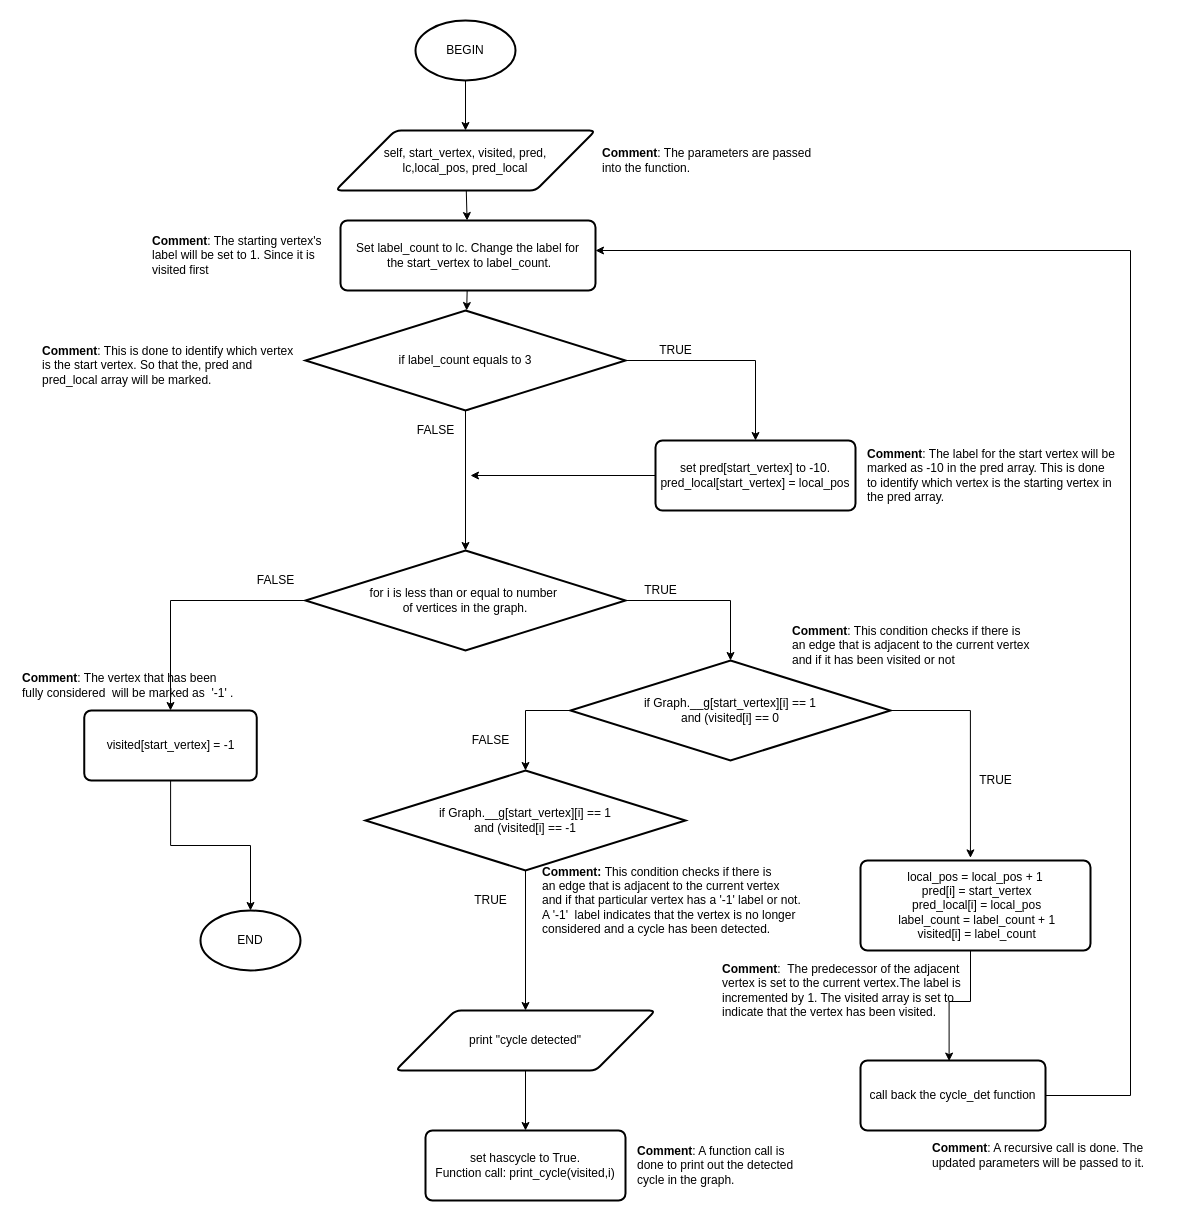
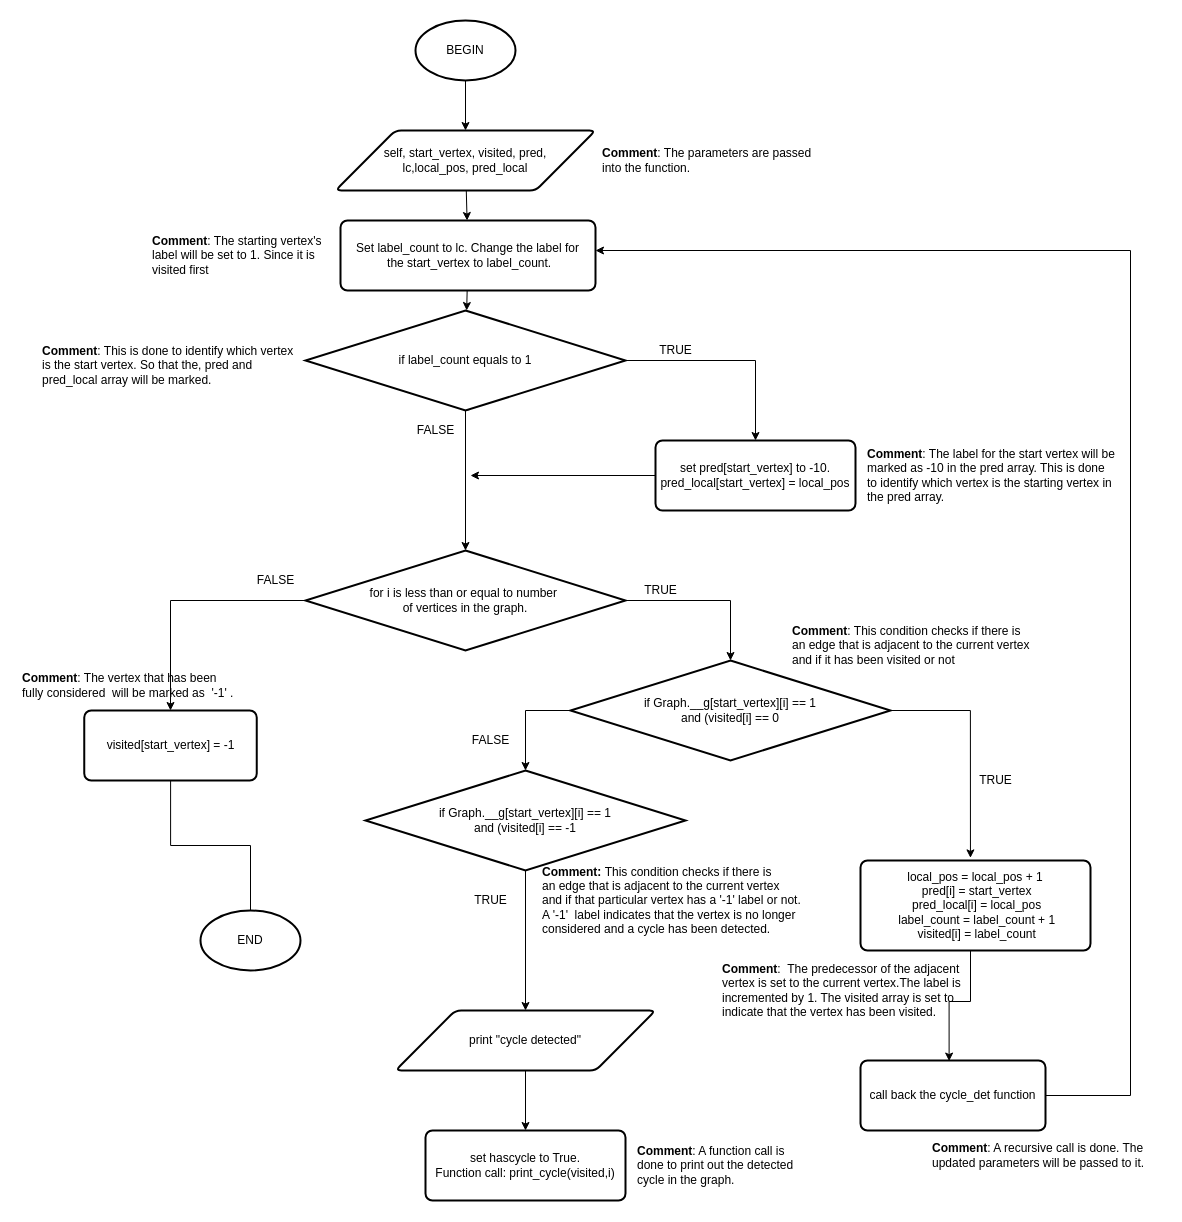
- <mxCell id="10" value="if label_count equals to 3" style="strokeWidth=2;html=1;shape=mxgraph.flowchart.decision;whiteSpace=wrap;" parent="1" vertex="1"><mxGeometry x="305" y="310" width="320" height="100" as="geometry" /></mxCell>
+ <mxCell id="10" value="if label_count equals to 1" style="strokeWidth=2;html=1;shape=mxgraph.flowchart.decision;whiteSpace=wrap;" parent="1" vertex="1"><mxGeometry x="305" y="310" width="320" height="100" as="geometry" /></mxCell>
- <mxCell id="33" style="edgeStyle=orthogonalEdgeStyle;rounded=0;orthogonalLoop=1;jettySize=auto;html=1;entryX=0.5;entryY=0;entryDx=0;entryDy=0;entryPerimeter=0;" parent="1" source="34" target="36" edge="1"><mxGeometry relative="1" as="geometry" /></mxCell>
+ <mxCell id="33" style="edgeStyle=orthogonalEdgeStyle;rounded=0;orthogonalLoop=1;jettySize=auto;html=1;entryX=0.5;entryY=0;entryDx=0;entryDy=0;entryPerimeter=0;endArrow=none;" parent="1" source="34" target="36" edge="1"><mxGeometry relative="1" as="geometry" /></mxCell>
